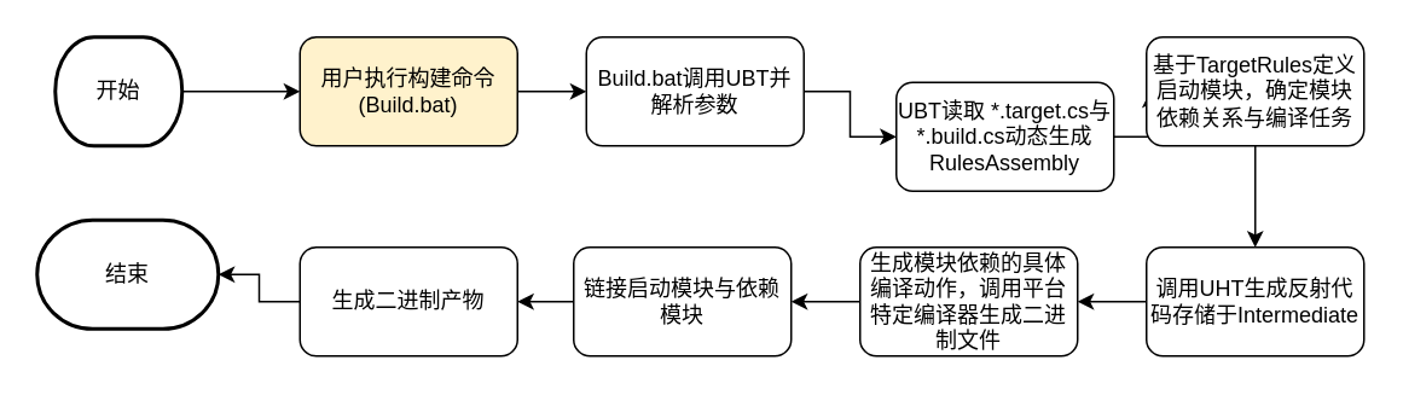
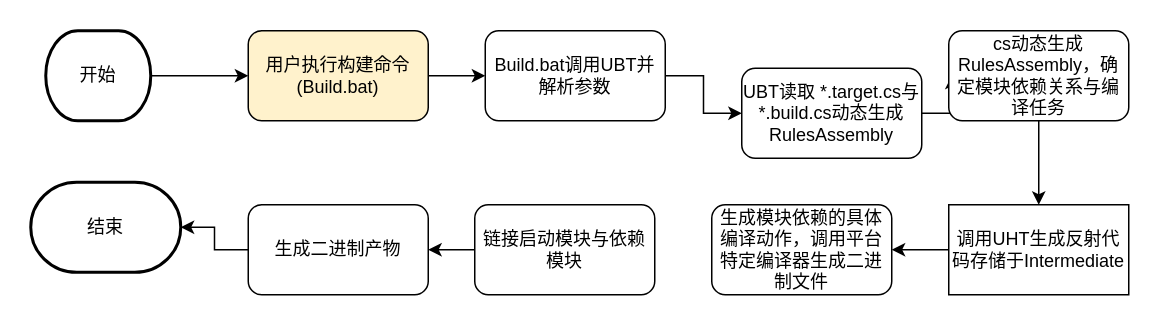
- <mxCell id="9" value="基于TargetRules定义启动模块，确定模块依赖关系与编译任务" style="whiteSpace=wrap;html=1;rounded=1;" parent="1" vertex="1"><mxGeometry x="632" y="20" width="120" height="60" as="geometry" /></mxCell>
+ <mxCell id="9" value="cs动态生成RulesAssembly，确定模块依赖关系与编译任务" style="whiteSpace=wrap;html=1;rounded=1;" parent="1" vertex="1"><mxGeometry x="632" y="20" width="120" height="60" as="geometry" /></mxCell>
- <mxCell id="12" value="" style="edgeStyle=orthogonalEdgeStyle;rounded=0;orthogonalLoop=1;jettySize=auto;html=1;" parent="1" source="13" target="15" edge="1"><mxGeometry relative="1" as="geometry" /></mxCell>
- <mxCell id="11" value="调用UHT生成反射代码存储于Intermediate" style="whiteSpace=wrap;html=1;rounded=1;" parent="1" vertex="1"><mxGeometry x="632" y="136" width="120" height="60" as="geometry" /></mxCell>
+ <mxCell id="11" value="调用UHT生成反射代码存储于Intermediate" style="whiteSpace=wrap;html=1;rounded=0;" parent="1" vertex="1"><mxGeometry x="632" y="136" width="120" height="60" as="geometry" /></mxCell>
